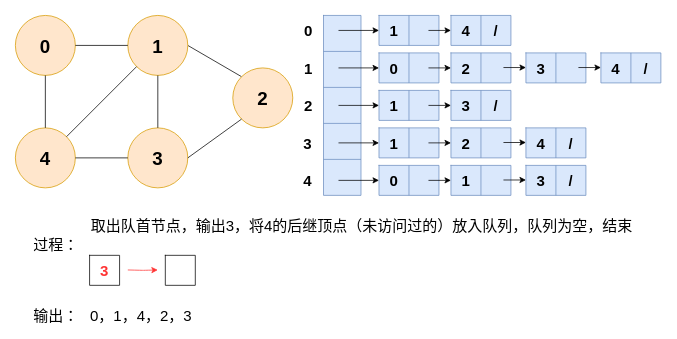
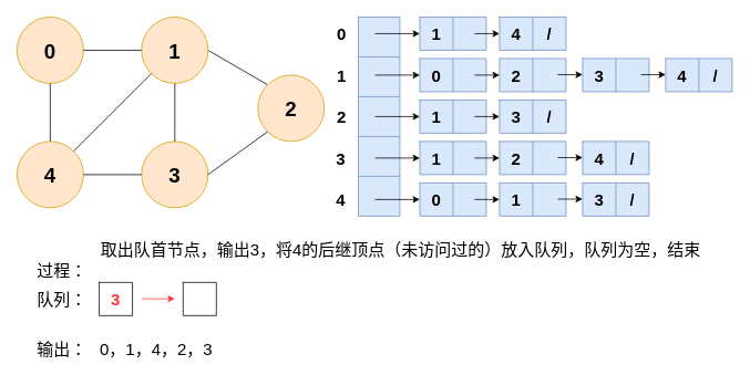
+ <mxCell id="14" value="队列：" style="text;html=1;strokeColor=none;fillColor=none;align=center;verticalAlign=middle;whiteSpace=wrap;rounded=0;fontSize=20;" vertex="1" parent="1"><mxGeometry x="40" y="350" width="69" height="20" as="geometry" /></mxCell>
